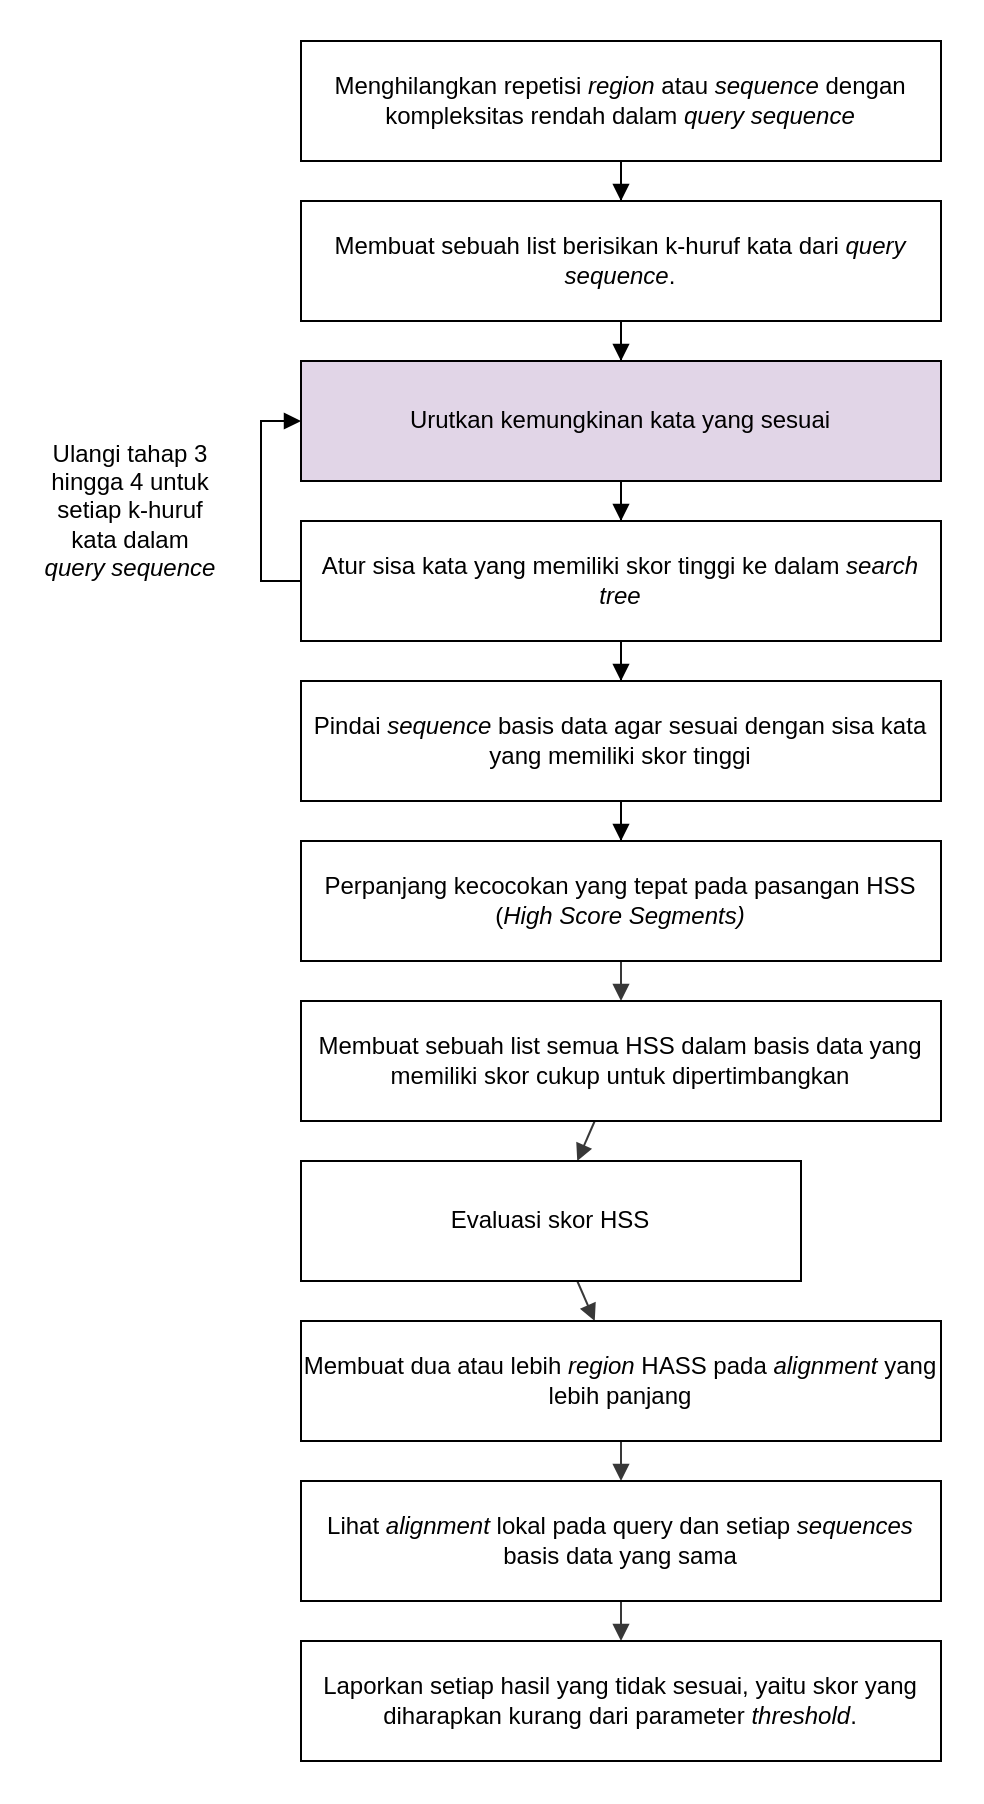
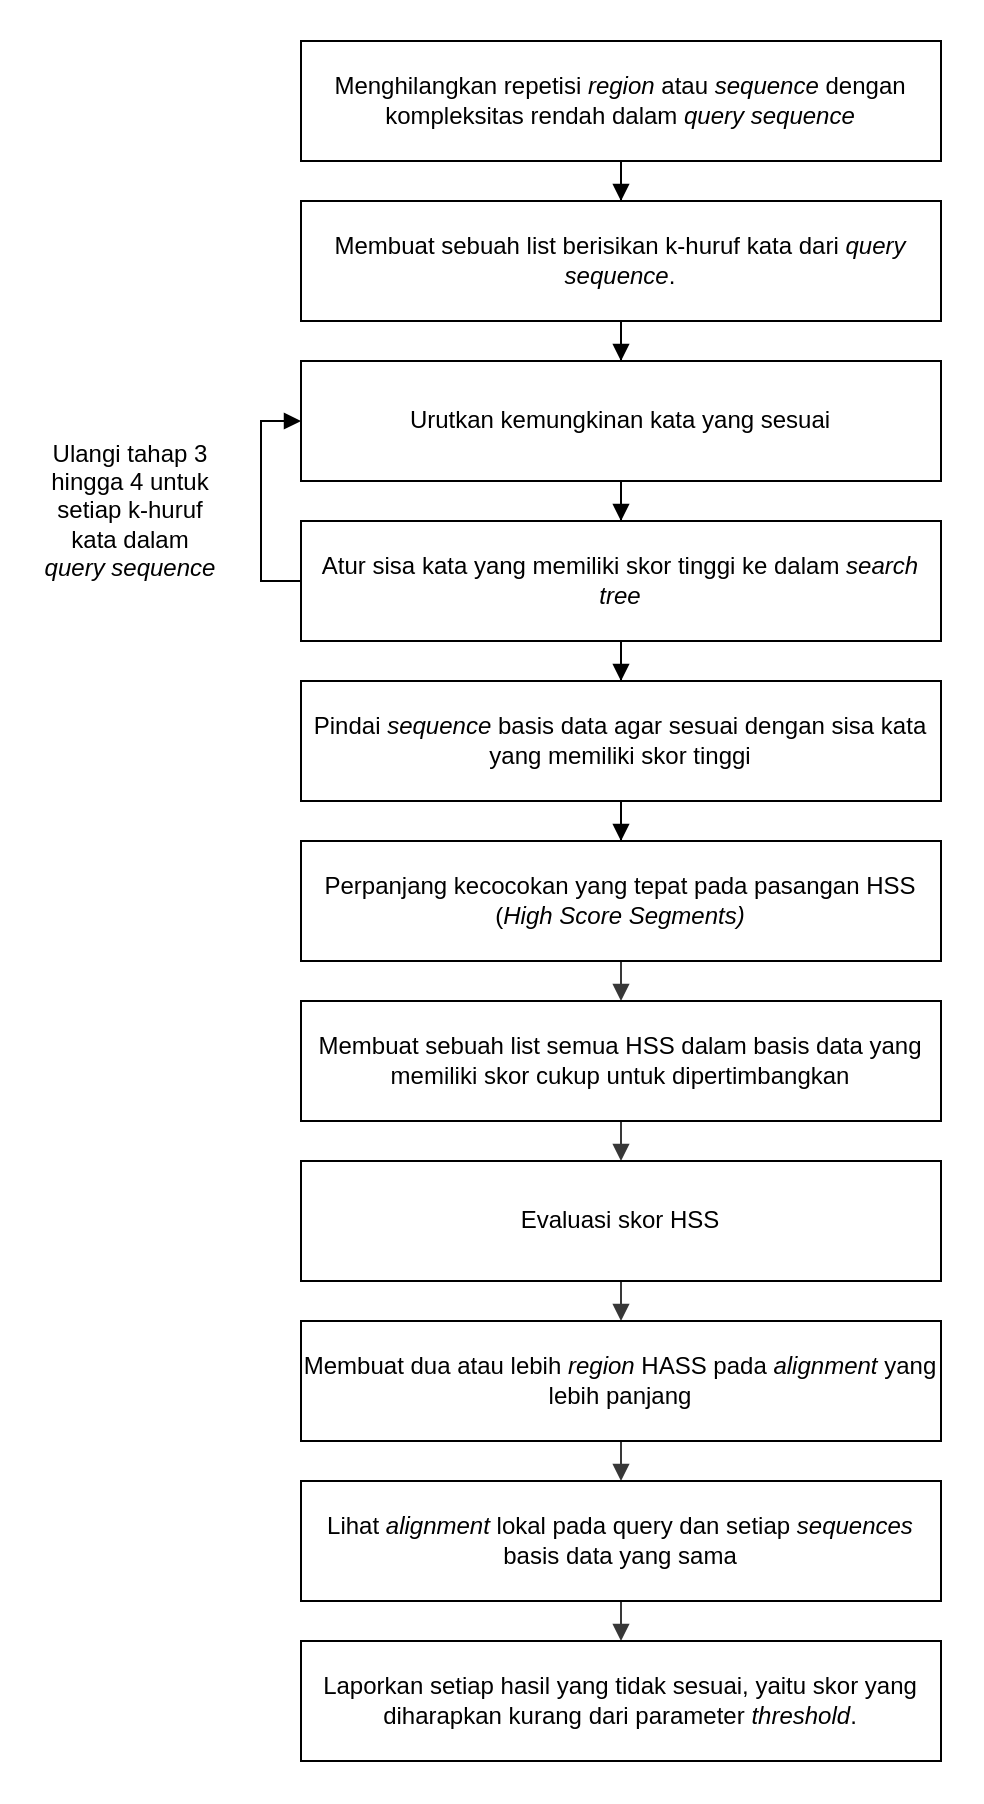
- <mxCell id="8" value="Urutkan kemungkinan kata yang sesuai" style="rounded=0;whiteSpace=wrap;html=1;fillColor=#e1d5e7;" vertex="1" parent="1"><mxGeometry x="150" y="180" width="320" height="60" as="geometry" /></mxCell>
+ <mxCell id="8" value="Urutkan kemungkinan kata yang sesuai" style="rounded=0;whiteSpace=wrap;html=1;" vertex="1" parent="1"><mxGeometry x="150" y="180" width="320" height="60" as="geometry" /></mxCell>
- <mxCell id="20" value="Evaluasi skor HSS" style="rounded=0;whiteSpace=wrap;html=1;" vertex="1" parent="1"><mxGeometry x="150" y="580" width="250" height="60" as="geometry" /></mxCell>
+ <mxCell id="20" value="Evaluasi skor HSS" style="rounded=0;whiteSpace=wrap;html=1;" vertex="1" parent="1"><mxGeometry x="150" y="580" width="320" height="60" as="geometry" /></mxCell>
